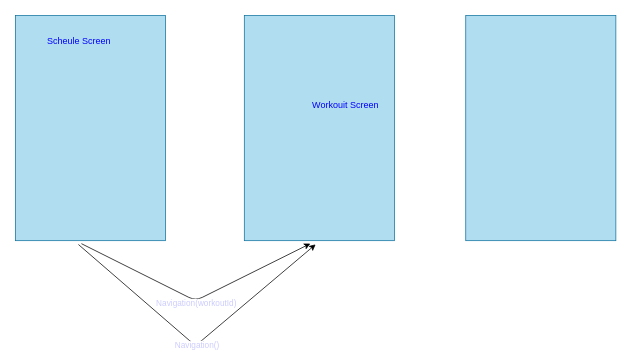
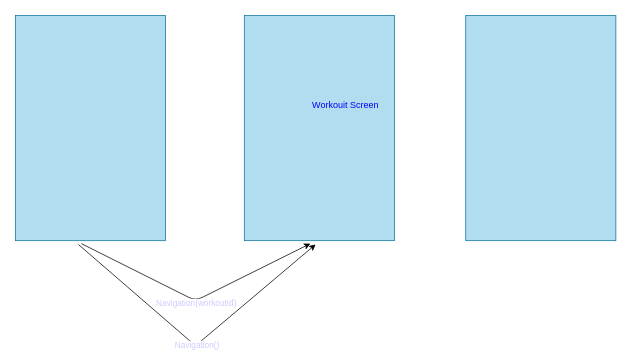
- <mxCell id="3" value="&lt;font color=&quot;#0000ff&quot;&gt;Scheule Screen&lt;/font&gt;" style="text;html=1;strokeColor=none;fillColor=none;align=center;verticalAlign=middle;whiteSpace=wrap;rounded=0;" parent="1" vertex="1"><mxGeometry x="60" y="40" width="90" height="30" as="geometry" /></mxCell>
